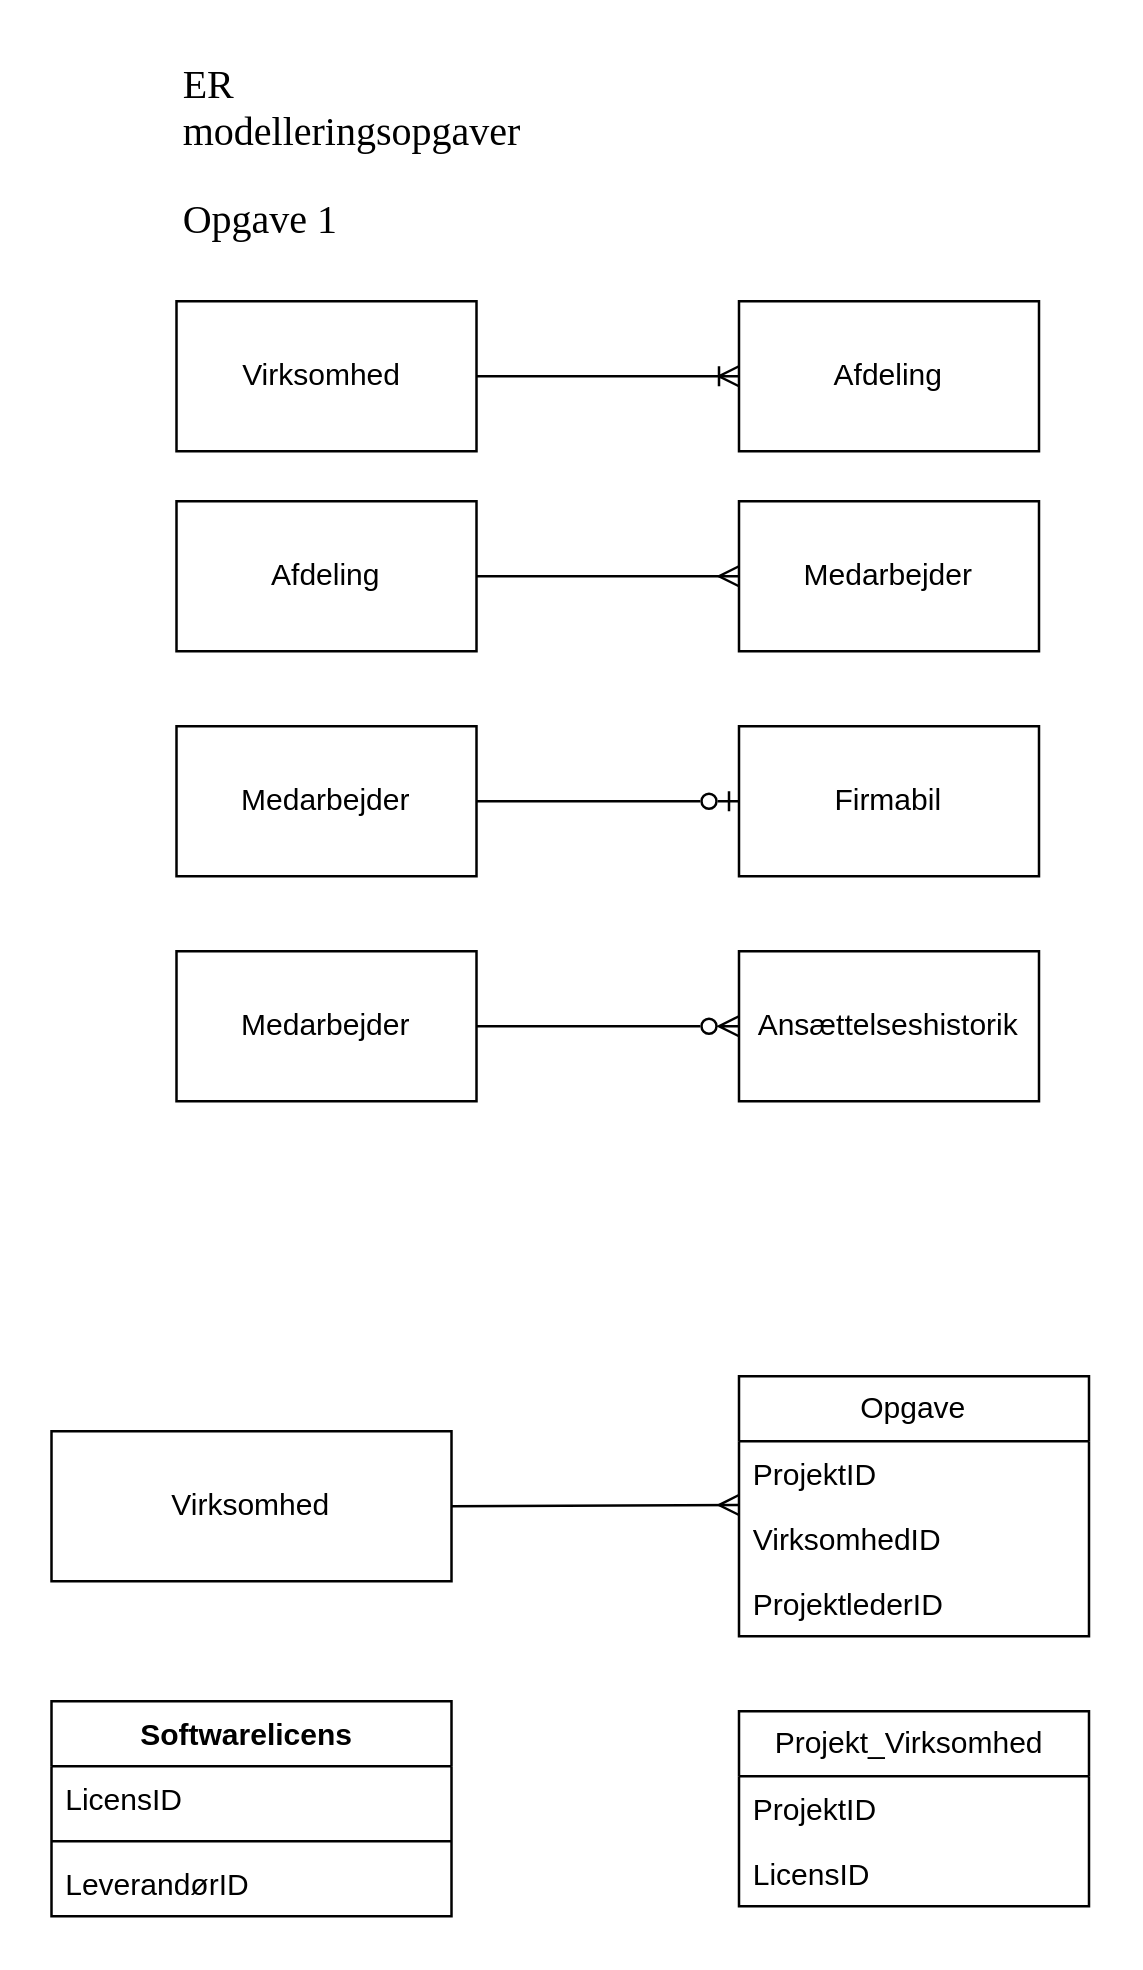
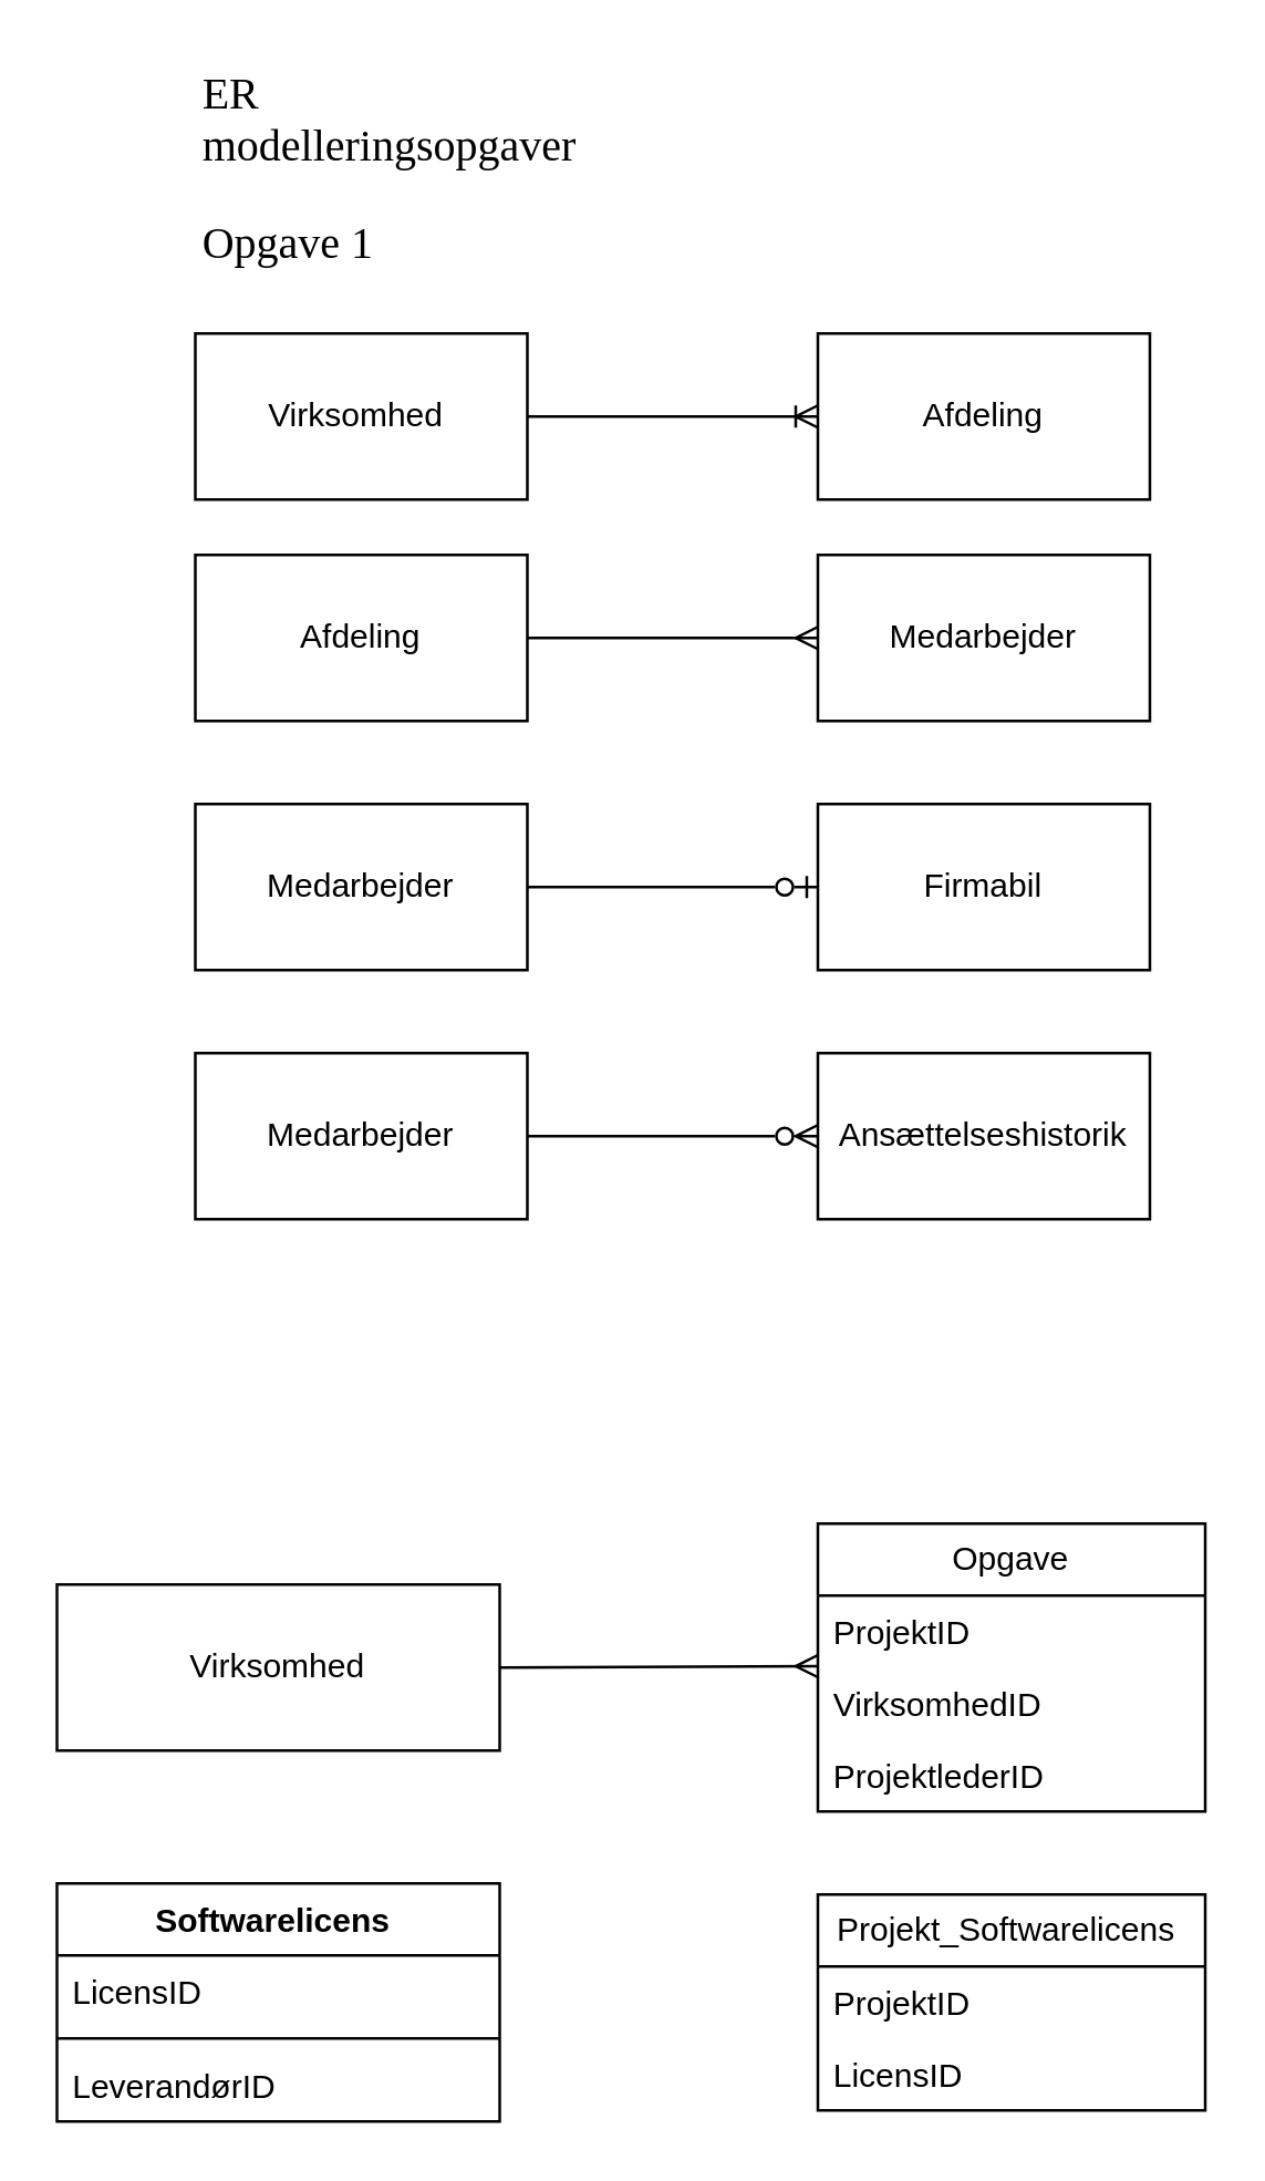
- <mxCell id="25" value="Projekt_Virksomhed&amp;nbsp;" style="swimlane;fontStyle=0;childLayout=stackLayout;horizontal=1;startSize=26;fillColor=none;horizontalStack=0;resizeParent=1;resizeParentMax=0;resizeLast=0;collapsible=1;marginBottom=0;whiteSpace=wrap;html=1;" vertex="1" parent="1"><mxGeometry x="295" y="684" width="140" height="78" as="geometry"><mxRectangle x="305" y="684" width="170" height="30" as="alternateBounds" /></mxGeometry></mxCell>
+ <mxCell id="25" value="Projekt_Softwarelicens&amp;nbsp;" style="swimlane;fontStyle=0;childLayout=stackLayout;horizontal=1;startSize=26;fillColor=none;horizontalStack=0;resizeParent=1;resizeParentMax=0;resizeLast=0;collapsible=1;marginBottom=0;whiteSpace=wrap;html=1;" vertex="1" parent="1"><mxGeometry x="295" y="684" width="140" height="78" as="geometry"><mxRectangle x="305" y="684" width="170" height="30" as="alternateBounds" /></mxGeometry></mxCell>
